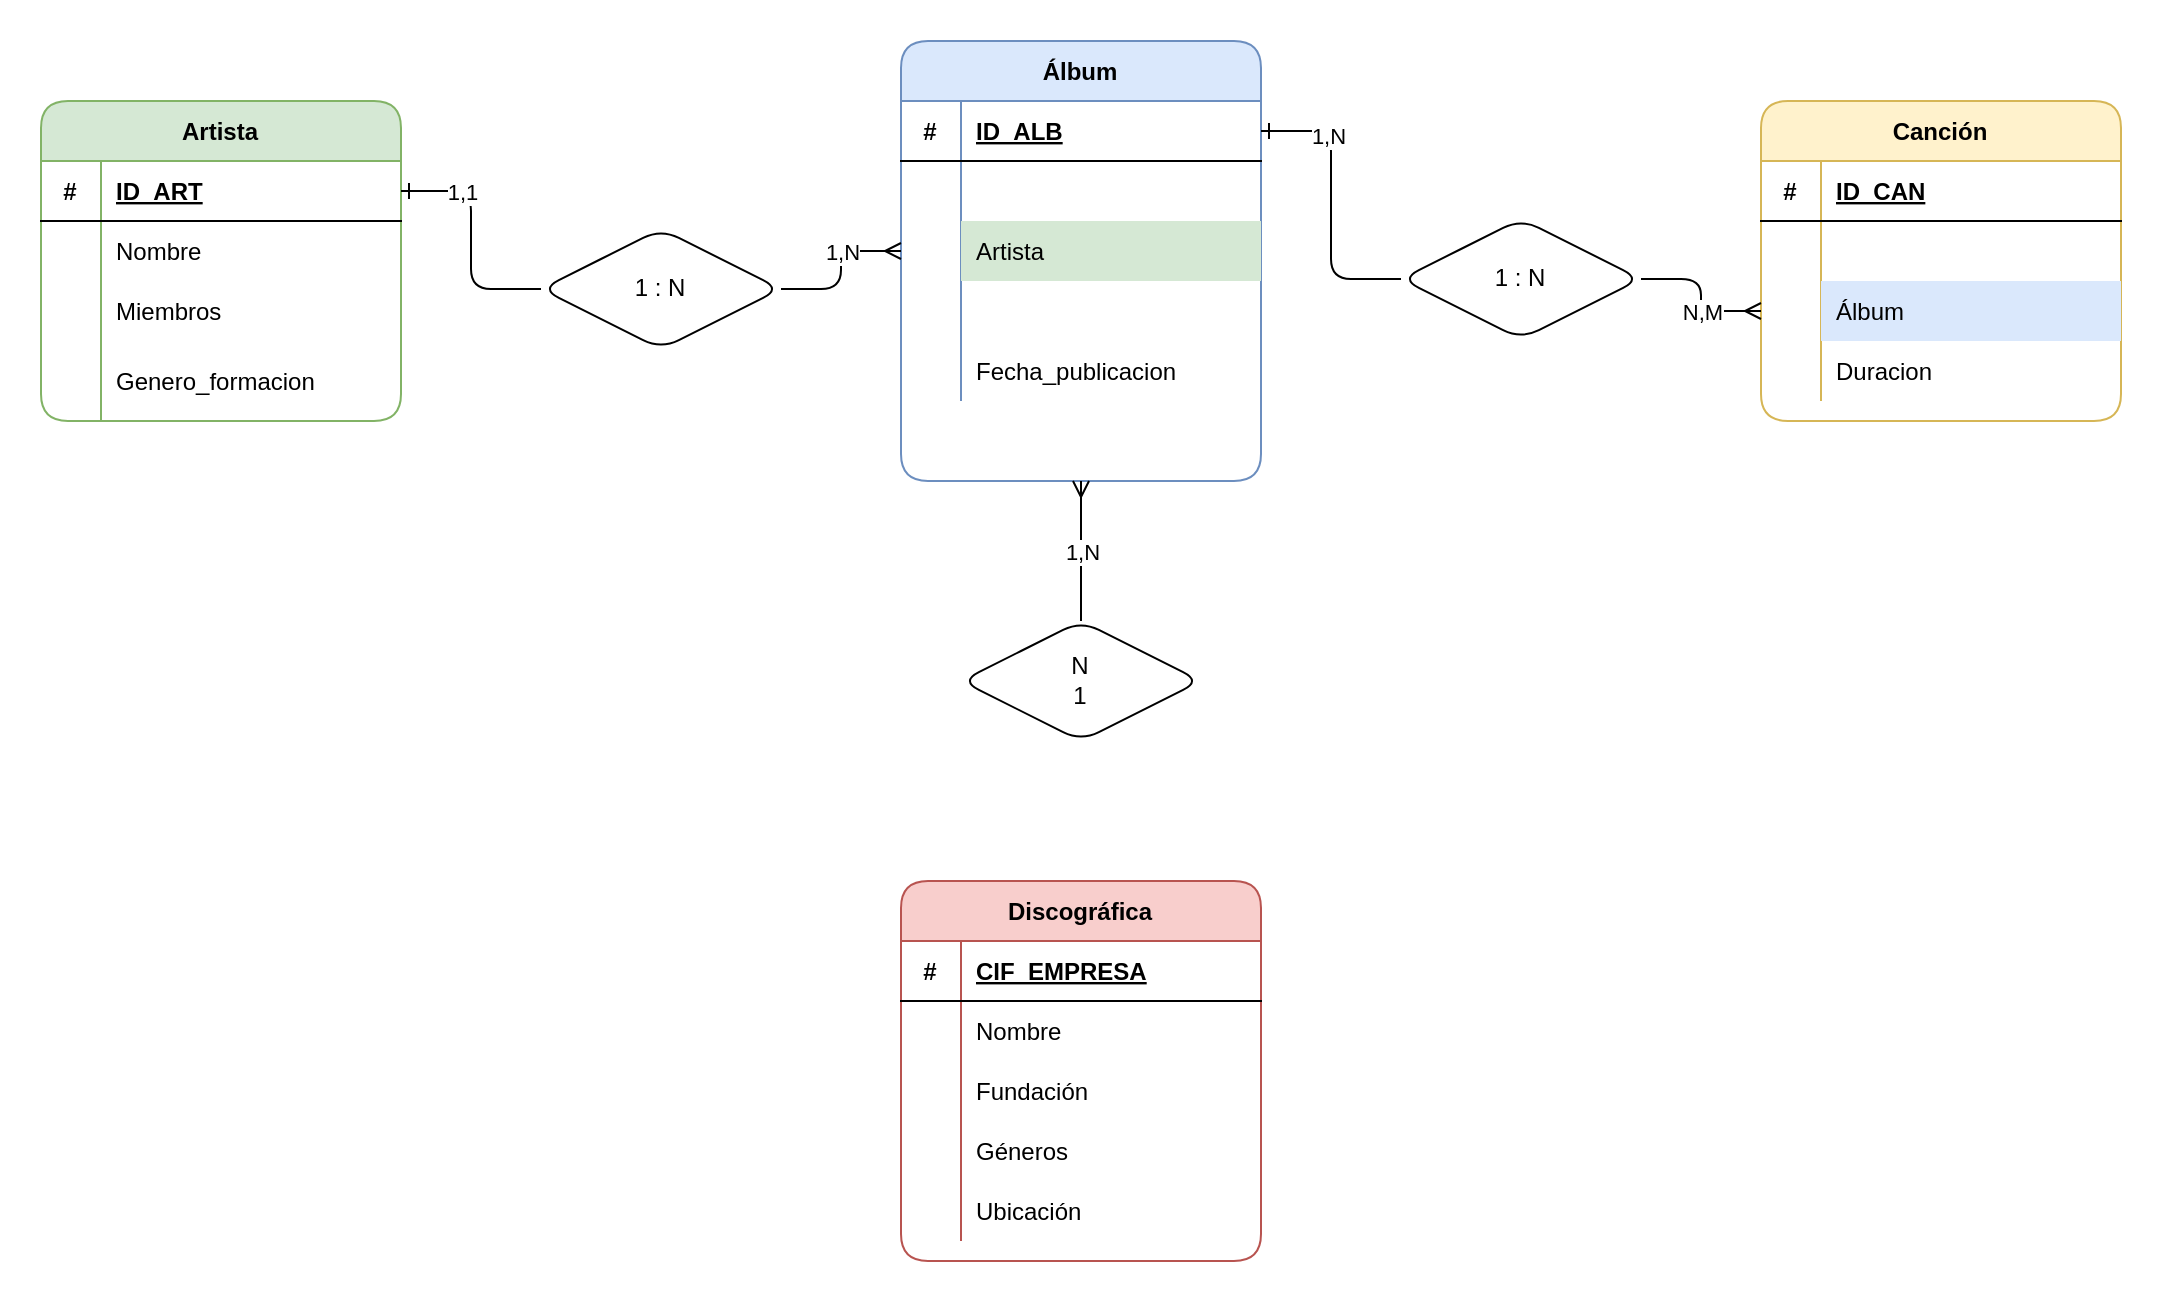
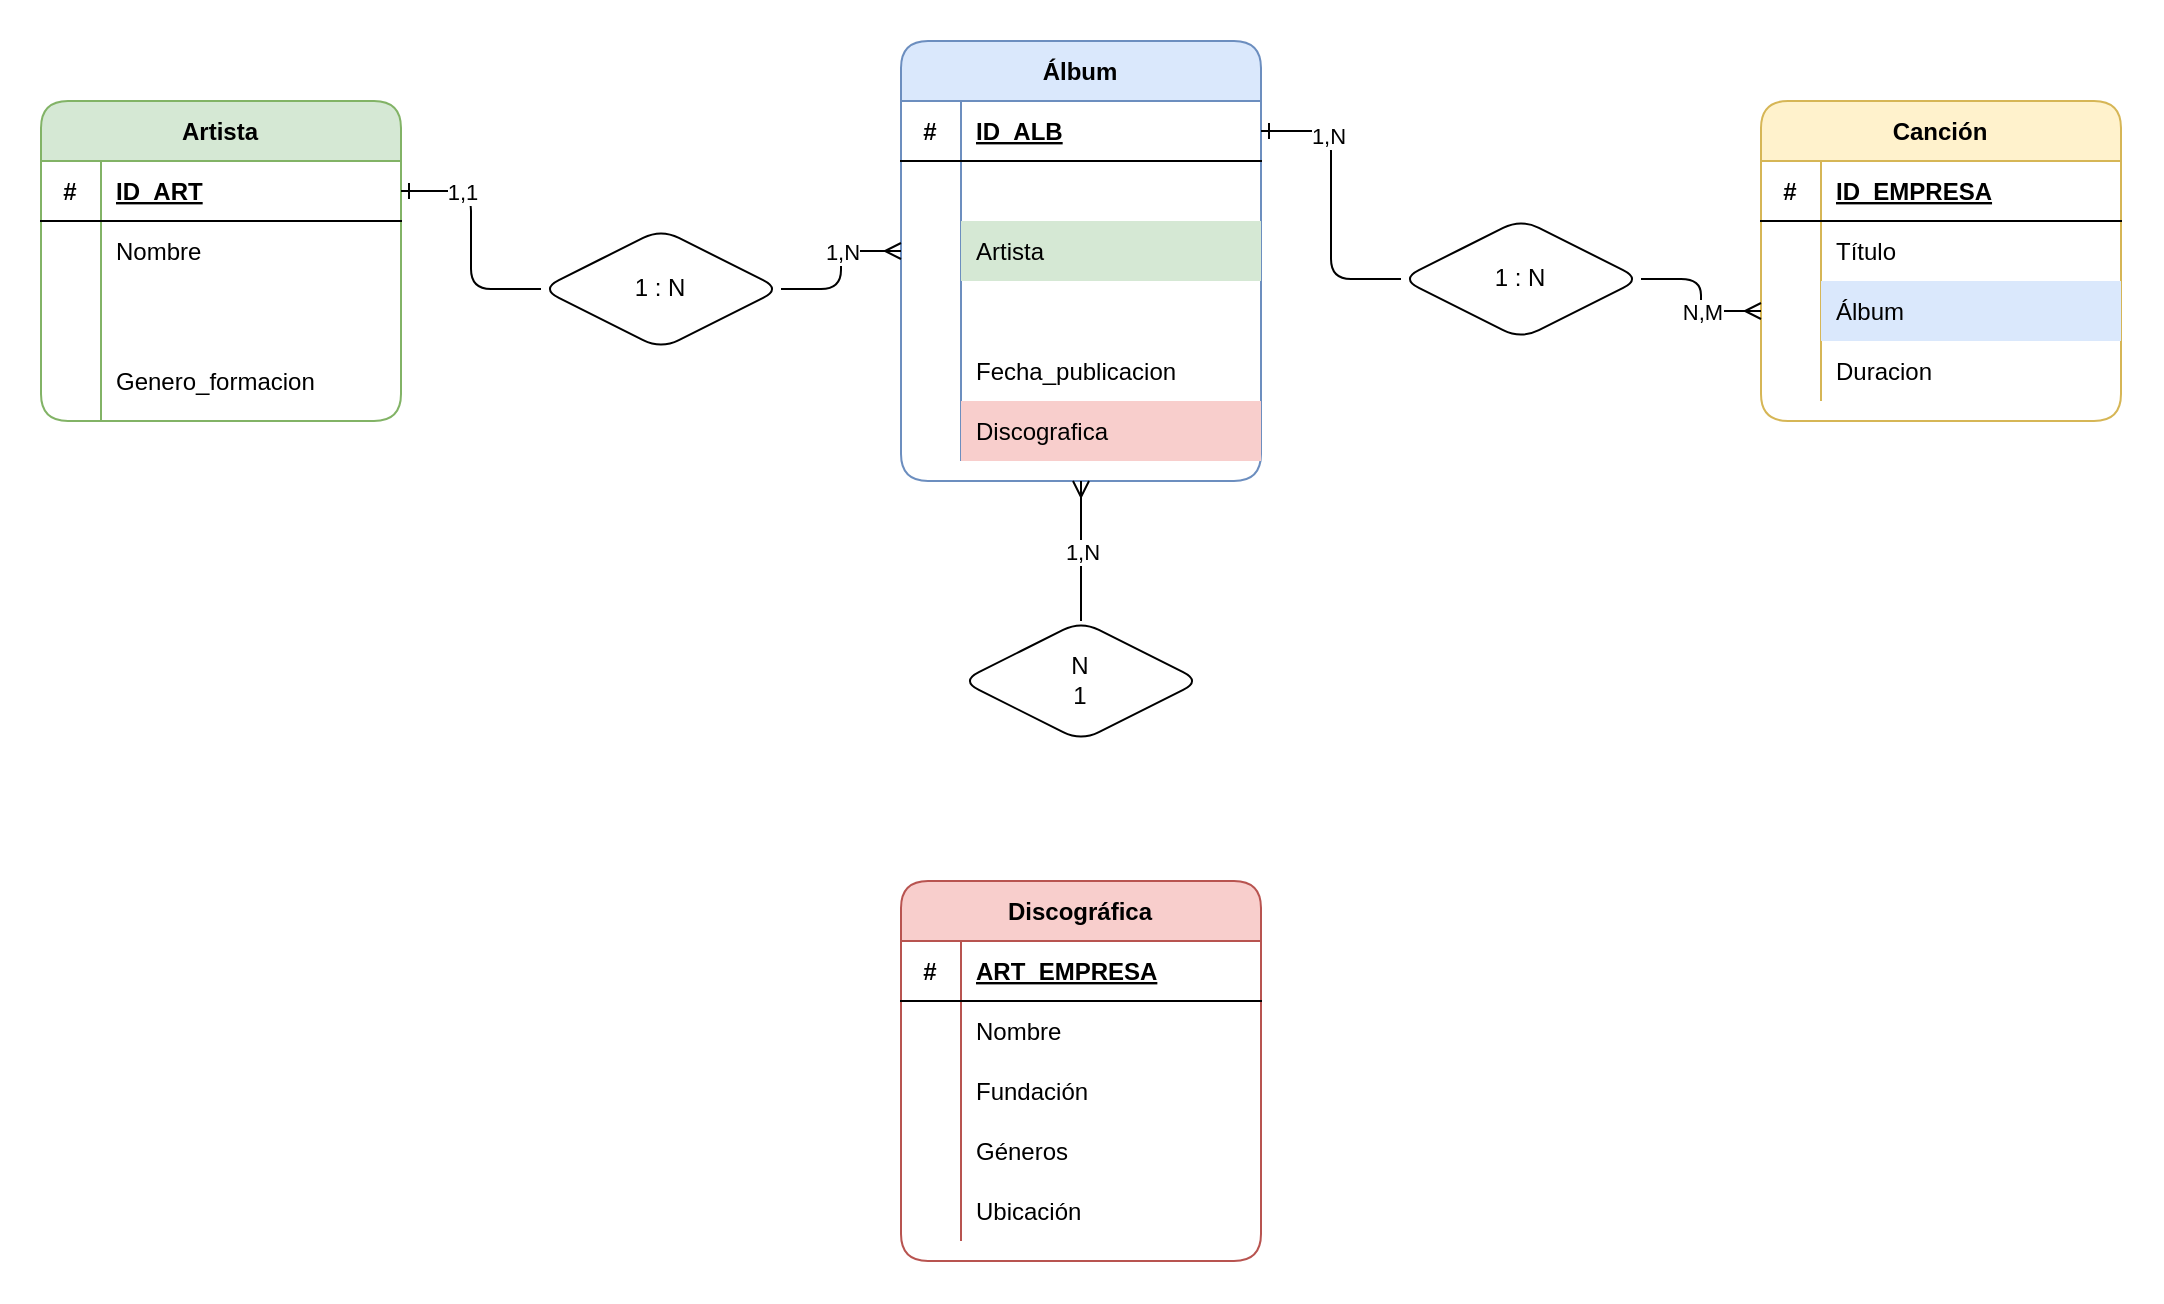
- <mxCell id="40" value="ID_CAN" style="shape=partialRectangle;connectable=0;fillColor=none;top=0;left=0;bottom=0;right=0;align=left;spacingLeft=6;fontStyle=5;overflow=hidden;rounded=1;" parent="38" vertex="1"><mxGeometry x="30" width="150" height="30" as="geometry"><mxRectangle width="150" height="30" as="alternateBounds" /></mxGeometry></mxCell>
+ <mxCell id="40" value="ID_EMPRESA" style="shape=partialRectangle;connectable=0;fillColor=none;top=0;left=0;bottom=0;right=0;align=left;spacingLeft=6;fontStyle=5;overflow=hidden;rounded=1;" parent="38" vertex="1"><mxGeometry x="30" width="150" height="30" as="geometry"><mxRectangle width="150" height="30" as="alternateBounds" /></mxGeometry></mxCell>
+ <mxCell id="43" value="Título    " style="shape=partialRectangle;connectable=0;fillColor=none;top=0;left=0;bottom=0;right=0;align=left;spacingLeft=6;overflow=hidden;rounded=1;" parent="41" vertex="1"><mxGeometry x="30" width="150" height="30" as="geometry"><mxRectangle width="150" height="30" as="alternateBounds" /></mxGeometry></mxCell>
- <mxCell id="11" value="Miembros        " style="shape=partialRectangle;connectable=0;fillColor=none;top=0;left=0;bottom=0;right=0;align=left;spacingLeft=6;overflow=hidden;rounded=1;" parent="9" vertex="1"><mxGeometry x="30" width="150" height="30" as="geometry"><mxRectangle width="150" height="30" as="alternateBounds" /></mxGeometry></mxCell>
+ <mxCell id="31" value="Discografica" style="shape=partialRectangle;connectable=0;fillColor=#f8cecc;top=0;left=0;bottom=0;right=0;align=left;spacingLeft=6;overflow=hidden;strokeColor=#b85450;rounded=1;" parent="29" vertex="1"><mxGeometry x="30" width="150" height="30" as="geometry"><mxRectangle width="150" height="30" as="alternateBounds" /></mxGeometry></mxCell>
- <mxCell id="61" value="CIF_EMPRESA" style="shape=partialRectangle;connectable=0;fillColor=none;top=0;left=0;bottom=0;right=0;align=left;spacingLeft=6;fontStyle=5;overflow=hidden;rounded=1;" vertex="1" parent="59"><mxGeometry x="30" width="150" height="30" as="geometry"><mxRectangle width="150" height="30" as="alternateBounds" /></mxGeometry></mxCell>
+ <mxCell id="61" value="ART_EMPRESA" style="shape=partialRectangle;connectable=0;fillColor=none;top=0;left=0;bottom=0;right=0;align=left;spacingLeft=6;fontStyle=5;overflow=hidden;rounded=1;" vertex="1" parent="59"><mxGeometry x="30" width="150" height="30" as="geometry"><mxRectangle width="150" height="30" as="alternateBounds" /></mxGeometry></mxCell>
